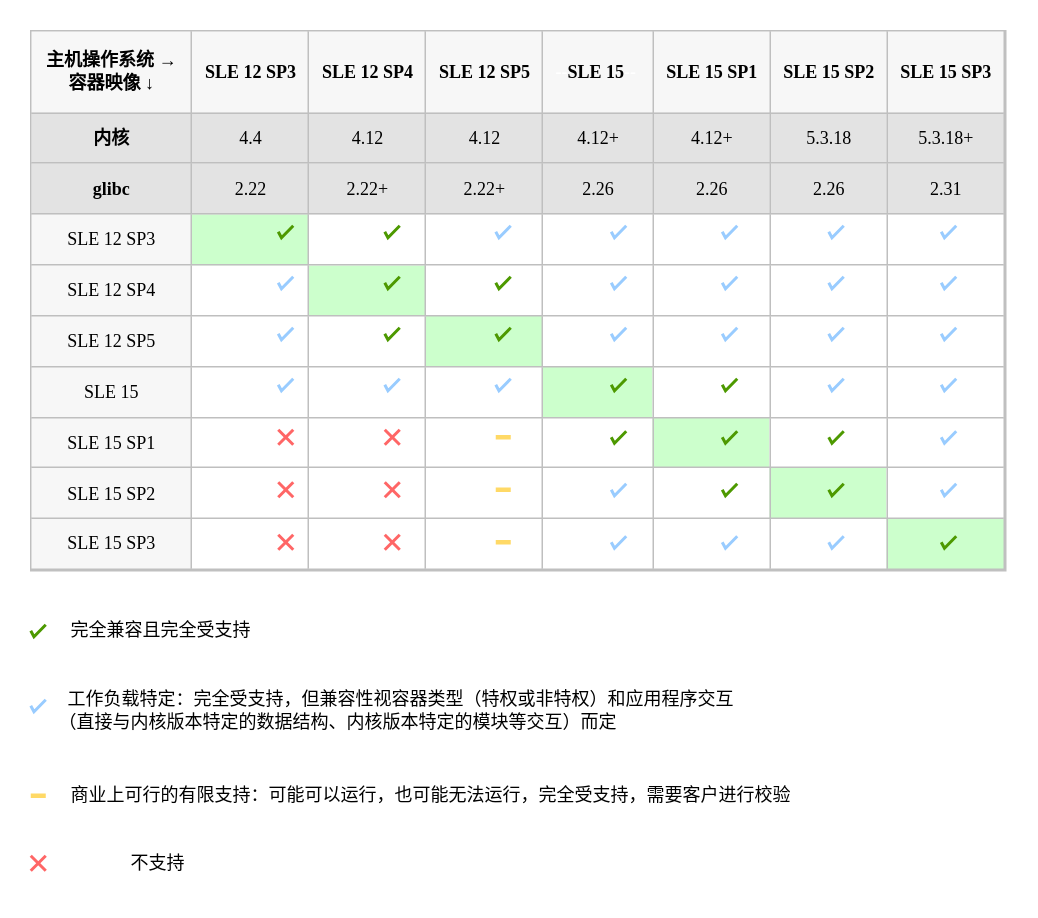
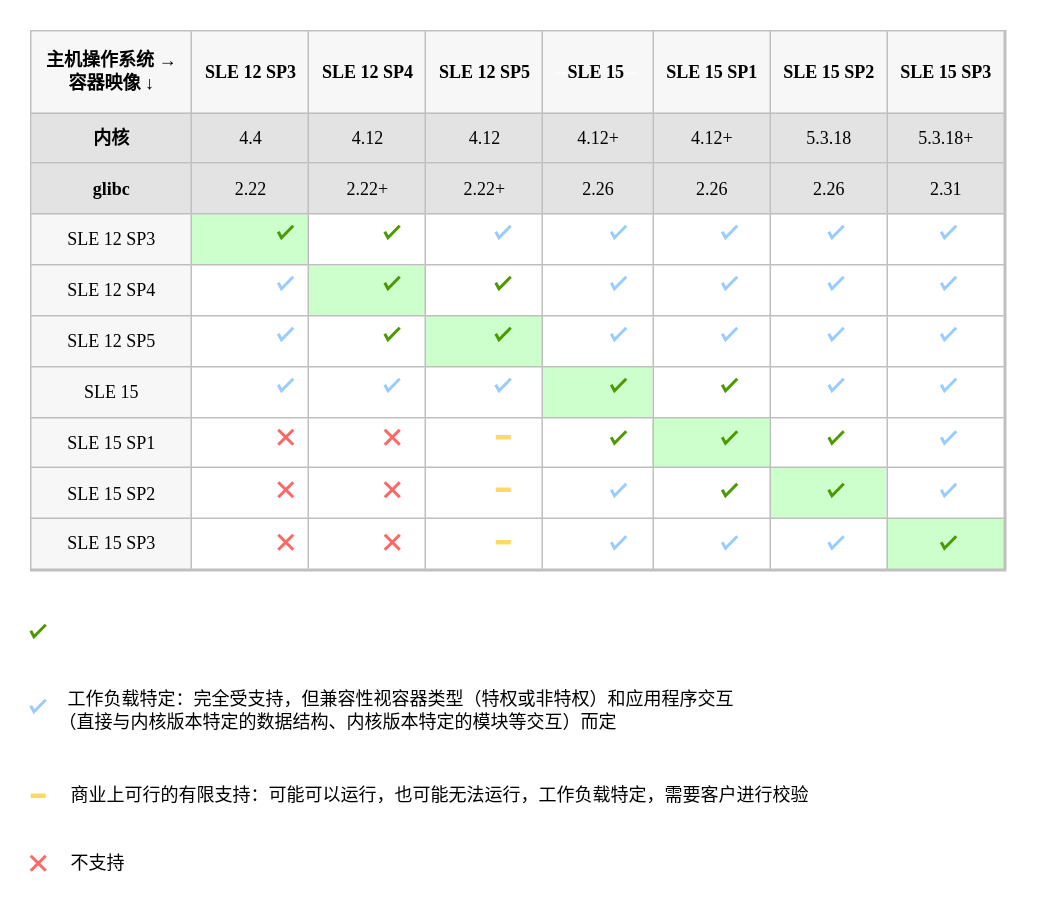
- <mxCell id="3" value="&lt;font face=&quot;Poppins&quot;&gt;&lt;span lang=&quot;ZH-CN&quot;&gt;完全兼容且完全受支持&lt;/span&gt;&lt;/font&gt;" style="text;html=1;align=left;verticalAlign=middle;resizable=0;points=[];autosize=1;strokeColor=none;" parent="1" vertex="1"><mxGeometry x="45" y="405" width="140" height="30" as="geometry" /></mxCell>
- <mxCell id="5" value="&lt;font face=&quot;Poppins&quot;&gt;&lt;span lang=&quot;ZH-CN&quot;&gt;商业上可行的有限支持：可能可以运行，也可能无法运行，完全受支持，需要客户进行校验&lt;/span&gt;&lt;/font&gt;" style="text;html=1;align=left;verticalAlign=middle;resizable=0;points=[];autosize=1;strokeColor=none;" parent="1" vertex="1"><mxGeometry x="45" y="515" width="520" height="30" as="geometry" /></mxCell>
+ <mxCell id="5" value="&lt;font face=&quot;Poppins&quot;&gt;&lt;span lang=&quot;ZH-CN&quot;&gt;商业上可行的有限支持：可能可以运行，也可能无法运行，工作负载特定，需要客户进行校验&lt;/span&gt;&lt;/font&gt;" style="text;html=1;align=left;verticalAlign=middle;resizable=0;points=[];autosize=1;strokeColor=none;" parent="1" vertex="1"><mxGeometry x="45" y="515" width="520" height="30" as="geometry" /></mxCell>
- <mxCell id="6" value="&lt;font face=&quot;Poppins&quot;&gt;&lt;span lang=&quot;ZH-CN&quot;&gt;不支持&lt;/span&gt;&lt;/font&gt;" style="text;html=1;align=left;verticalAlign=middle;resizable=0;points=[];autosize=1;strokeColor=none;" parent="1" vertex="1"><mxGeometry x="85" y="560" width="60" height="30" as="geometry" /></mxCell>
+ <mxCell id="6" value="&lt;font face=&quot;Poppins&quot;&gt;&lt;span lang=&quot;ZH-CN&quot;&gt;不支持&lt;/span&gt;&lt;/font&gt;" style="text;html=1;align=left;verticalAlign=middle;resizable=0;points=[];autosize=1;strokeColor=none;" parent="1" vertex="1"><mxGeometry x="45" y="560" width="60" height="30" as="geometry" /></mxCell>
